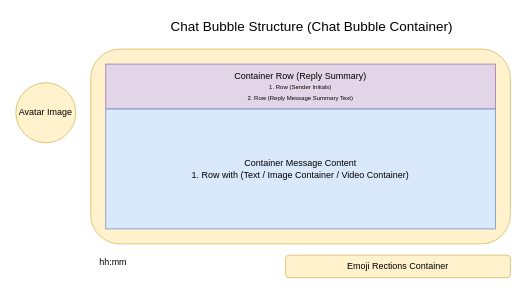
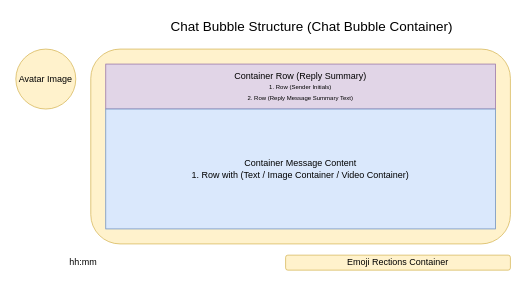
- <mxCell id="6" value="Avatar Image" style="ellipse;whiteSpace=wrap;html=1;aspect=fixed;fillColor=#fff2cc;strokeColor=#d6b656;" vertex="1" parent="1"><mxGeometry x="20" y="110" width="80" height="80" as="geometry" /></mxCell>
+ <mxCell id="6" value="Avatar Image" style="ellipse;whiteSpace=wrap;html=1;aspect=fixed;fillColor=#fff2cc;strokeColor=#d6b656;" vertex="1" parent="1"><mxGeometry x="20" y="65" width="80" height="80" as="geometry" /></mxCell>
- <mxCell id="7" value="hh:mm" style="text;html=1;align=center;verticalAlign=middle;whiteSpace=wrap;rounded=0;" vertex="1" parent="1"><mxGeometry x="120" y="335" width="60" height="30" as="geometry" /></mxCell>
+ <mxCell id="7" value="hh:mm" style="text;html=1;align=center;verticalAlign=middle;whiteSpace=wrap;rounded=0;" vertex="1" parent="1"><mxGeometry x="80" y="335" width="60" height="30" as="geometry" /></mxCell>
- <mxCell id="8" value="Emoji Rections Container" style="rounded=1;whiteSpace=wrap;html=1;fillColor=#fff2cc;strokeColor=#d6b656;" vertex="1" parent="1"><mxGeometry x="380" y="340" width="300" height="30" as="geometry" /></mxCell>
+ <mxCell id="8" value="Emoji Rections Container" style="rounded=1;whiteSpace=wrap;html=1;fillColor=#fff2cc;strokeColor=#d6b656;" vertex="1" parent="1"><mxGeometry x="380" y="340" width="300" height="20" as="geometry" /></mxCell>
